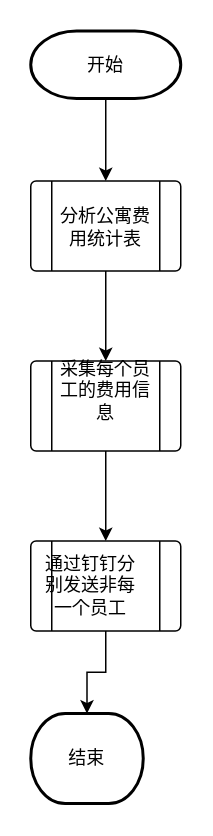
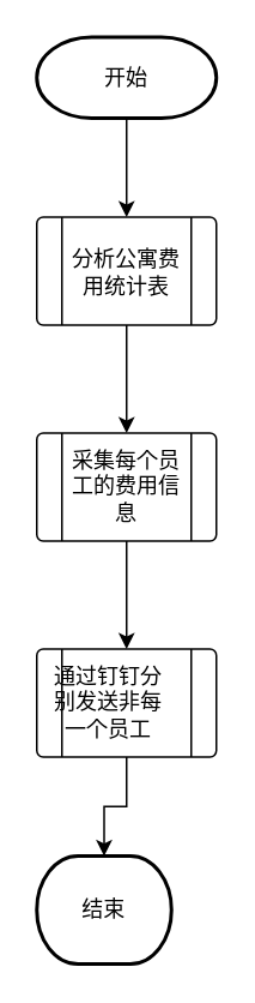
- <mxCell id="9" value="采集每个员工的费用信息" style="text;html=1;strokeColor=none;fillColor=none;align=center;verticalAlign=middle;whiteSpace=wrap;rounded=0;" parent="1" vertex="1"><mxGeometry x="35" y="245" width="70" height="30" as="geometry" /></mxCell>
+ <mxCell id="9" value="采集每个员工的费用信息" style="text;html=1;strokeColor=none;fillColor=none;align=center;verticalAlign=middle;whiteSpace=wrap;rounded=0;" parent="1" vertex="1"><mxGeometry x="35" y="255" width="70" height="30" as="geometry" /></mxCell>
